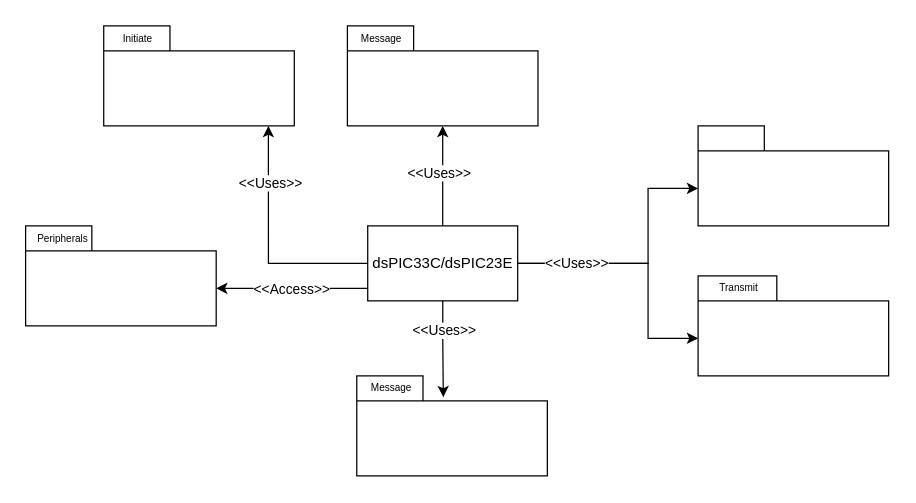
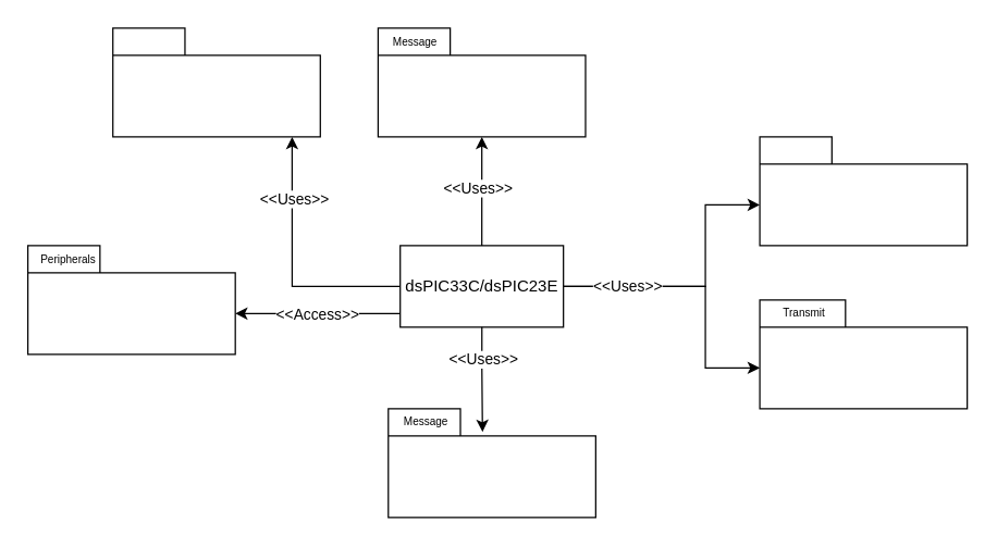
- <mxCell id="22" value="Initiate" style="text;html=1;strokeColor=none;fillColor=none;align=center;verticalAlign=middle;whiteSpace=wrap;rounded=0;fontSize=8;" vertex="1" parent="1"><mxGeometry x="90" y="20" width="40" height="20" as="geometry" /></mxCell>
